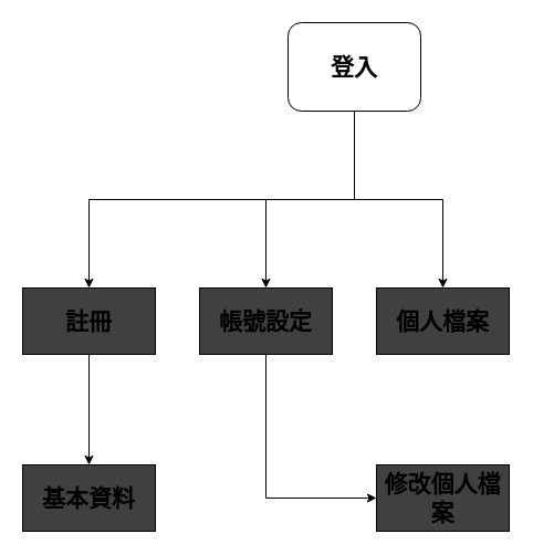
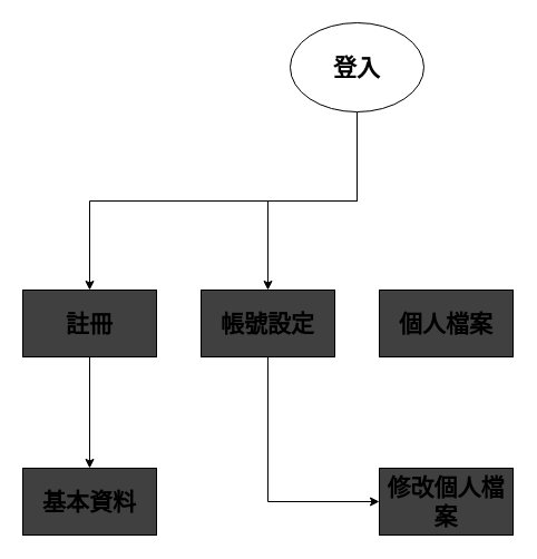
- <mxCell id="5" value="&lt;font style=&quot;font-size: 21px&quot;&gt;登入&lt;/font&gt;" style="whiteSpace=wrap;html=1;fontStyle=1;rounded=1;" parent="1" vertex="1"><mxGeometry x="260" width="120" height="80" as="geometry" y="20" /></mxCell>
+ <mxCell id="5" value="&lt;font style=&quot;font-size: 21px&quot;&gt;登入&lt;/font&gt;" style="ellipse;whiteSpace=wrap;html=1;fontStyle=1" parent="1" vertex="1"><mxGeometry x="260" width="120" height="80" as="geometry" y="20" /></mxCell>
- <mxCell id="4" style="edgeStyle=orthogonalEdgeStyle;rounded=0;orthogonalLoop=1;jettySize=auto;html=1;exitX=0.5;exitY=1;exitDx=0;exitDy=0;entryX=0.5;entryY=0;entryDx=0;entryDy=0;fontSize=21;" parent="1" source="5" target="10" edge="1"><mxGeometry relative="1" as="geometry" /></mxCell>
